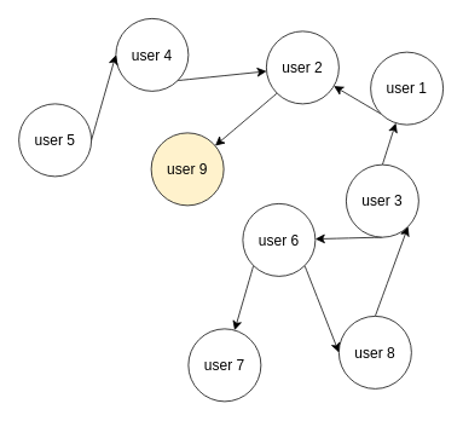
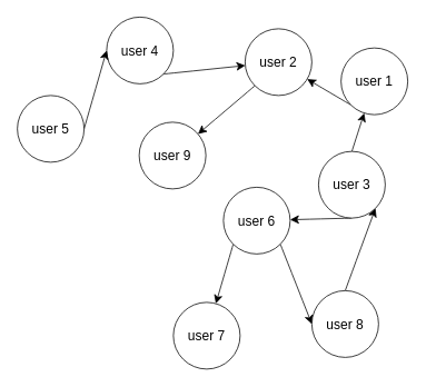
- <mxCell id="19" value="&lt;font style=&quot;font-size: 16px;&quot;&gt;user 9&lt;/font&gt;" style="ellipse;whiteSpace=wrap;html=1;aspect=fixed;fillColor=#fff2cc;" vertex="1" parent="1"><mxGeometry x="166" y="146" width="80" height="80" as="geometry" /></mxCell>
+ <mxCell id="19" value="&lt;font style=&quot;font-size: 16px;&quot;&gt;user 9&lt;/font&gt;" style="ellipse;whiteSpace=wrap;html=1;aspect=fixed;" vertex="1" parent="1"><mxGeometry x="166" y="146" width="80" height="80" as="geometry" /></mxCell>
